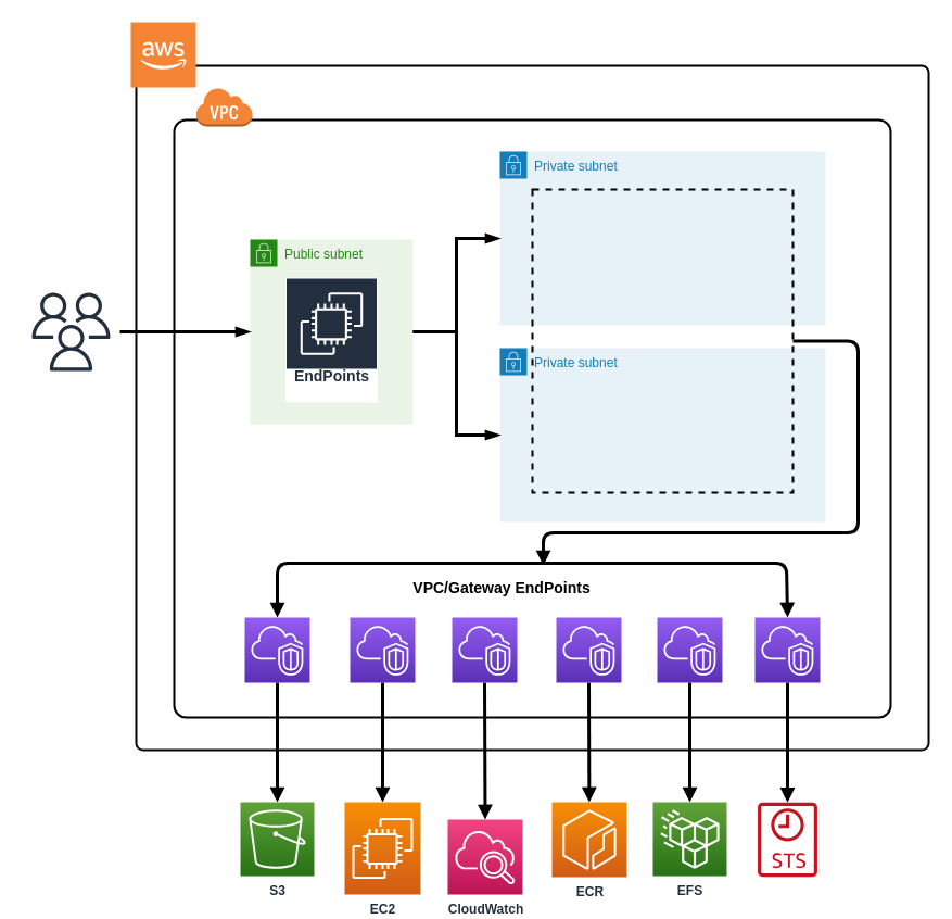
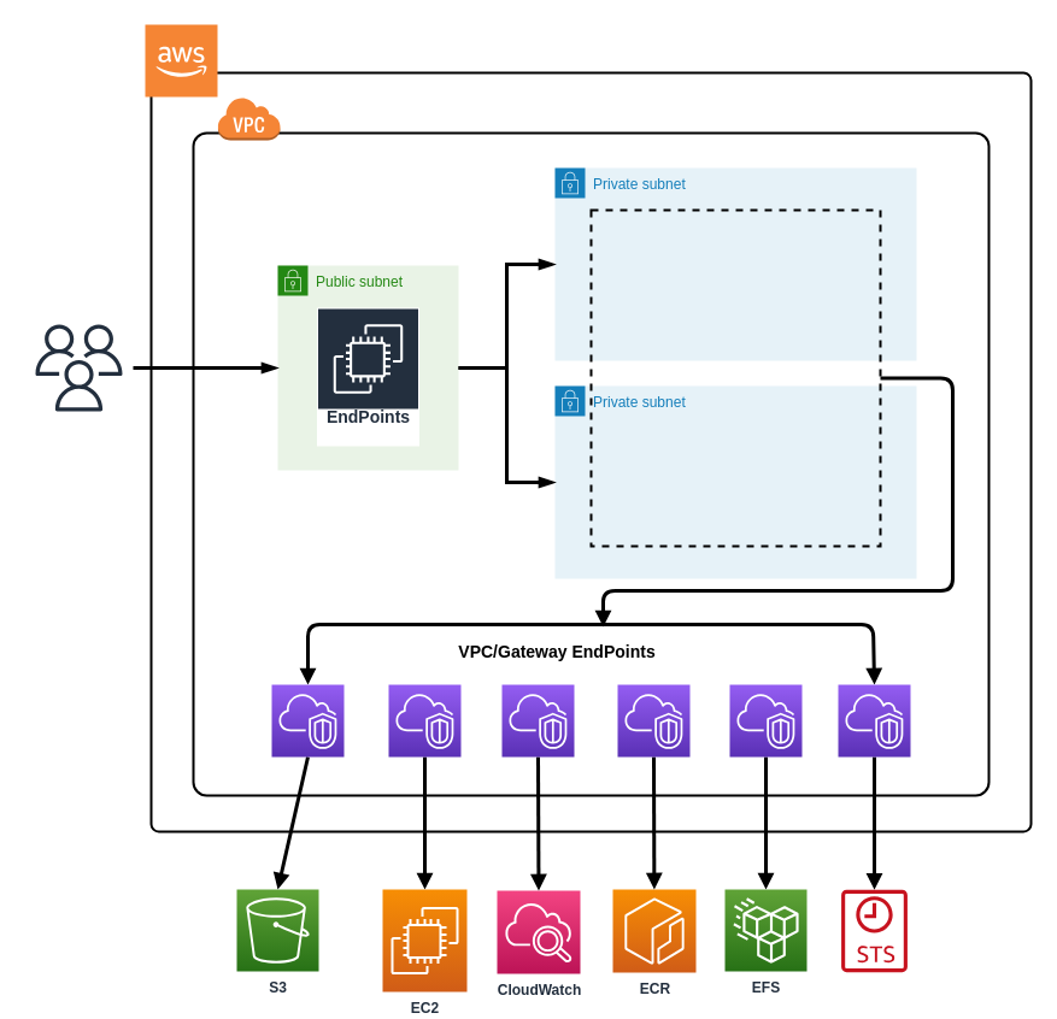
- <mxCell id="31" value="&lt;b&gt;S3&lt;/b&gt;" style="points=[[0,0,0],[0.25,0,0],[0.5,0,0],[0.75,0,0],[1,0,0],[0,1,0],[0.25,1,0],[0.5,1,0],[0.75,1,0],[1,1,0],[0,0.25,0],[0,0.5,0],[0,0.75,0],[1,0.25,0],[1,0.5,0],[1,0.75,0]];outlineConnect=0;fontColor=#232F3E;gradientColor=#60A337;gradientDirection=north;fillColor=#277116;strokeColor=#ffffff;dashed=0;verticalLabelPosition=bottom;verticalAlign=top;align=center;html=1;fontSize=12;fontStyle=0;aspect=fixed;shape=mxgraph.aws4.resourceIcon;resIcon=mxgraph.aws4.s3;" vertex="1" parent="1"><mxGeometry x="221" y="738" width="68" height="68" as="geometry" /></mxCell>
+ <mxCell id="31" value="&lt;b&gt;S3&lt;/b&gt;" style="points=[[0,0,0],[0.25,0,0],[0.5,0,0],[0.75,0,0],[1,0,0],[0,1,0],[0.25,1,0],[0.5,1,0],[0.75,1,0],[1,1,0],[0,0.25,0],[0,0.5,0],[0,0.75,0],[1,0.25,0],[1,0.5,0],[1,0.75,0]];outlineConnect=0;fontColor=#232F3E;gradientColor=#60A337;gradientDirection=north;fillColor=#277116;strokeColor=#ffffff;dashed=0;verticalLabelPosition=bottom;verticalAlign=top;align=center;html=1;fontSize=12;fontStyle=0;aspect=fixed;shape=mxgraph.aws4.resourceIcon;resIcon=mxgraph.aws4.s3;" vertex="1" parent="1"><mxGeometry x="196" y="738" width="68" height="68" as="geometry" /></mxCell>
- <mxCell id="27" value="&lt;b&gt;CloudWatch&lt;/b&gt;" style="points=[[0,0,0],[0.25,0,0],[0.5,0,0],[0.75,0,0],[1,0,0],[0,1,0],[0.25,1,0],[0.5,1,0],[0.75,1,0],[1,1,0],[0,0.25,0],[0,0.5,0],[0,0.75,0],[1,0.25,0],[1,0.5,0],[1,0.75,0]];points=[[0,0,0],[0.25,0,0],[0.5,0,0],[0.75,0,0],[1,0,0],[0,1,0],[0.25,1,0],[0.5,1,0],[0.75,1,0],[1,1,0],[0,0.25,0],[0,0.5,0],[0,0.75,0],[1,0.25,0],[1,0.5,0],[1,0.75,0]];outlineConnect=0;fontColor=#232F3E;gradientColor=#F34482;gradientDirection=north;fillColor=#BC1356;strokeColor=#ffffff;dashed=0;verticalLabelPosition=bottom;verticalAlign=top;align=center;html=1;fontSize=12;fontStyle=0;aspect=fixed;shape=mxgraph.aws4.resourceIcon;resIcon=mxgraph.aws4.cloudwatch_2;" vertex="1" parent="1"><mxGeometry x="412" y="754" width="69" height="69" as="geometry" /></mxCell>
+ <mxCell id="27" value="&lt;b&gt;CloudWatch&lt;/b&gt;" style="points=[[0,0,0],[0.25,0,0],[0.5,0,0],[0.75,0,0],[1,0,0],[0,1,0],[0.25,1,0],[0.5,1,0],[0.75,1,0],[1,1,0],[0,0.25,0],[0,0.5,0],[0,0.75,0],[1,0.25,0],[1,0.5,0],[1,0.75,0]];points=[[0,0,0],[0.25,0,0],[0.5,0,0],[0.75,0,0],[1,0,0],[0,1,0],[0.25,1,0],[0.5,1,0],[0.75,1,0],[1,1,0],[0,0.25,0],[0,0.5,0],[0,0.75,0],[1,0.25,0],[1,0.5,0],[1,0.75,0]];outlineConnect=0;fontColor=#232F3E;gradientColor=#F34482;gradientDirection=north;fillColor=#BC1356;strokeColor=#ffffff;dashed=0;verticalLabelPosition=bottom;verticalAlign=top;align=center;html=1;fontSize=12;fontStyle=0;aspect=fixed;shape=mxgraph.aws4.resourceIcon;resIcon=mxgraph.aws4.cloudwatch_2;" vertex="1" parent="1"><mxGeometry x="412" y="739" width="69" height="69" as="geometry" /></mxCell>
